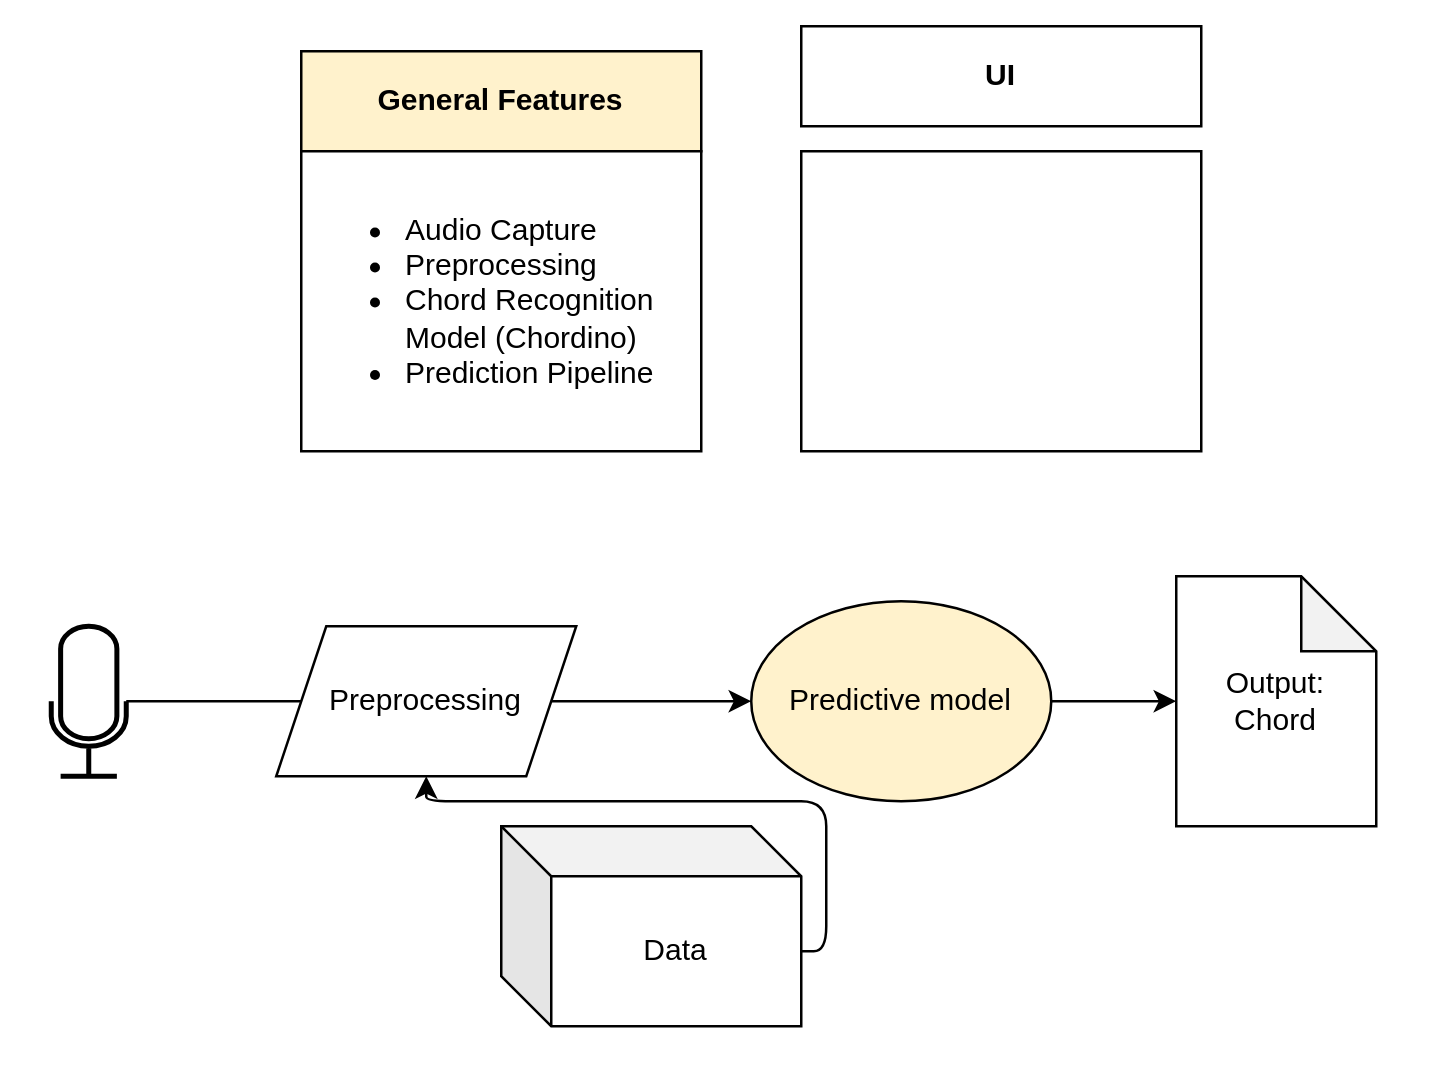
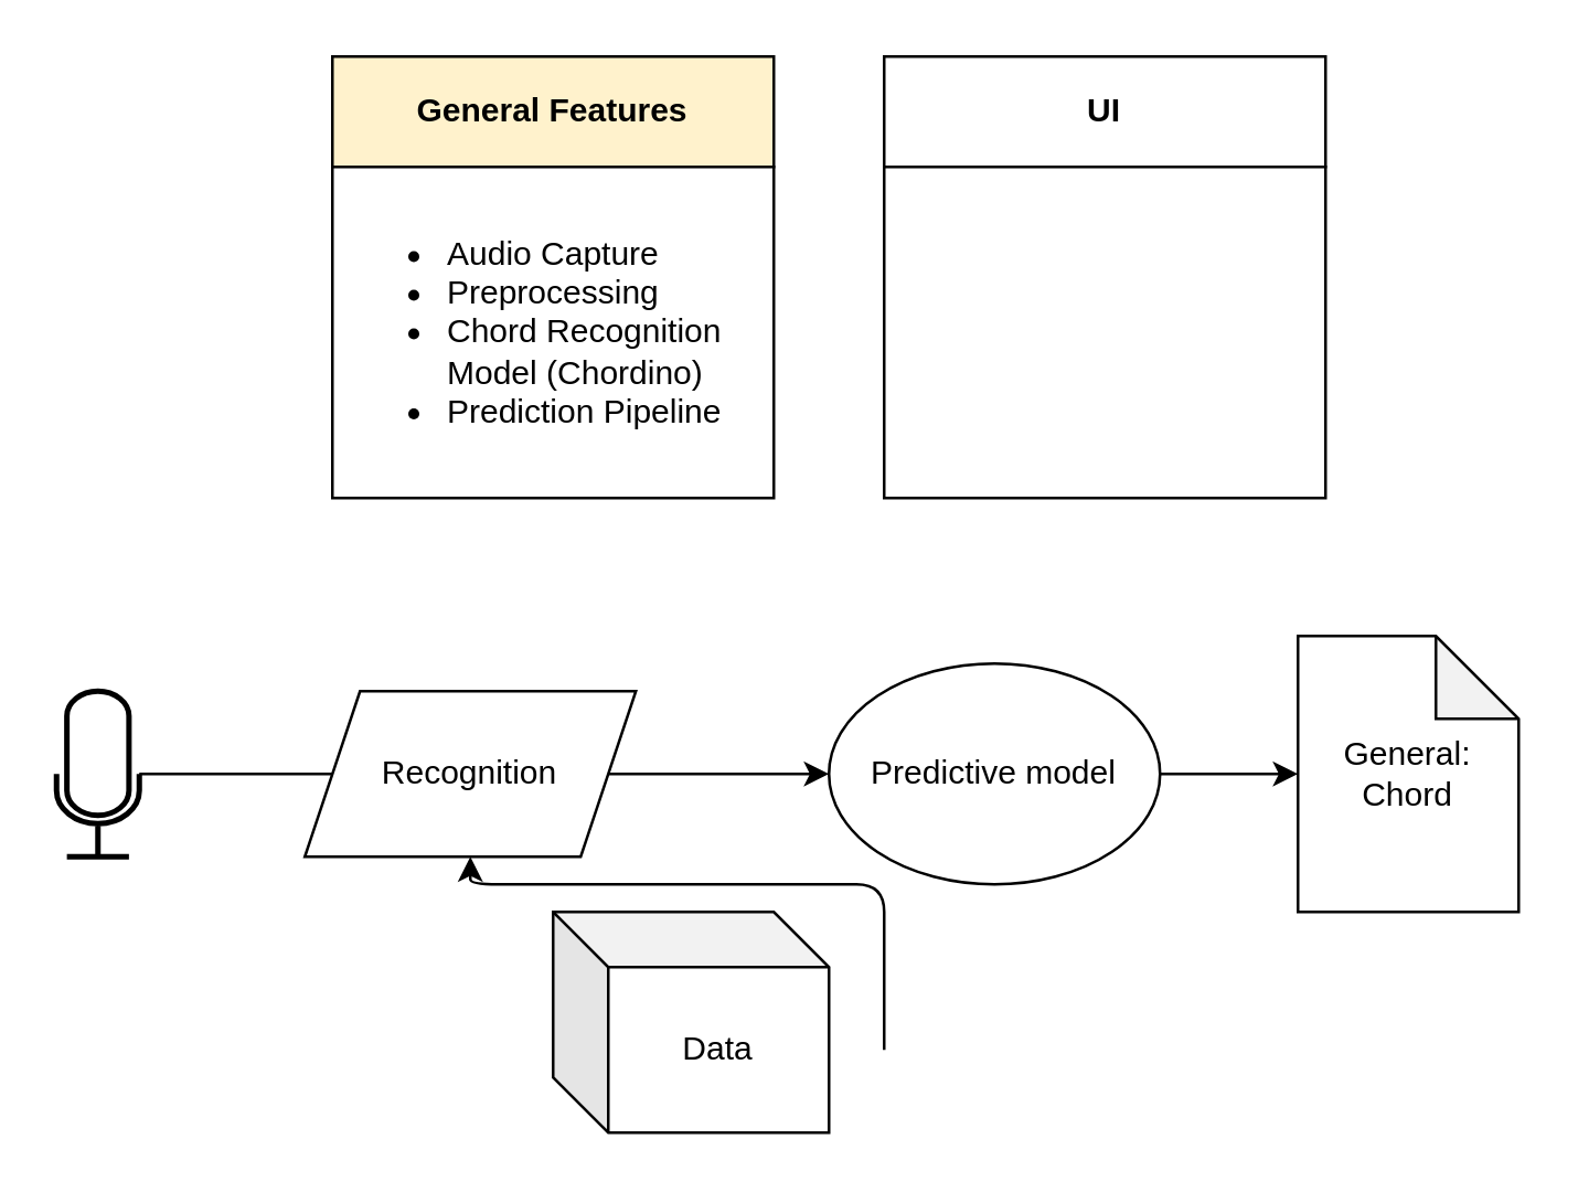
- <mxCell id="4" value="&lt;b&gt;UI&lt;/b&gt;" style="rounded=0;whiteSpace=wrap;html=1;" vertex="1" parent="1"><mxGeometry x="320" y="10" width="160" height="40" as="geometry" /></mxCell>
+ <mxCell id="4" value="&lt;b&gt;UI&lt;/b&gt;" style="rounded=0;whiteSpace=wrap;html=1;" vertex="1" parent="1"><mxGeometry x="320" y="20" width="160" height="40" as="geometry" /></mxCell>
- <mxCell id="8" value="Preprocessing" style="shape=parallelogram;perimeter=parallelogramPerimeter;whiteSpace=wrap;html=1;fixedSize=1;" vertex="1" parent="1"><mxGeometry x="110" y="250" width="120" height="60" as="geometry" /></mxCell>
+ <mxCell id="8" value="Recognition" style="shape=parallelogram;perimeter=parallelogramPerimeter;whiteSpace=wrap;html=1;fixedSize=1;" vertex="1" parent="1"><mxGeometry x="110" y="250" width="120" height="60" as="geometry" /></mxCell>
- <mxCell id="13" value="Predictive model" style="ellipse;whiteSpace=wrap;html=1;fillColor=#fff2cc;" vertex="1" parent="1"><mxGeometry x="300" y="240" width="120" height="80" as="geometry" /></mxCell>
+ <mxCell id="13" value="Predictive model" style="ellipse;whiteSpace=wrap;html=1;" vertex="1" parent="1"><mxGeometry x="300" y="240" width="120" height="80" as="geometry" /></mxCell>
- <mxCell id="14" value="Output:&lt;div&gt;Chord&lt;/div&gt;" style="shape=note;whiteSpace=wrap;html=1;backgroundOutline=1;darkOpacity=0.05;" vertex="1" parent="1"><mxGeometry x="470" y="230" width="80" height="100" as="geometry" /></mxCell>
+ <mxCell id="14" value="General:&lt;div&gt;Chord&lt;/div&gt;" style="shape=note;whiteSpace=wrap;html=1;backgroundOutline=1;darkOpacity=0.05;" vertex="1" parent="1"><mxGeometry x="470" y="230" width="80" height="100" as="geometry" /></mxCell>
- <mxCell id="10" value="Data" style="shape=cube;whiteSpace=wrap;html=1;boundedLbl=1;backgroundOutline=1;darkOpacity=0.05;darkOpacity2=0.1;" vertex="1" parent="1"><mxGeometry x="200" y="330" width="120" height="80" as="geometry" /></mxCell>
+ <mxCell id="10" value="Data" style="shape=cube;whiteSpace=wrap;html=1;boundedLbl=1;backgroundOutline=1;darkOpacity=0.05;darkOpacity2=0.1;" vertex="1" parent="1"><mxGeometry x="200" y="330" width="100" height="80" as="geometry" /></mxCell>
